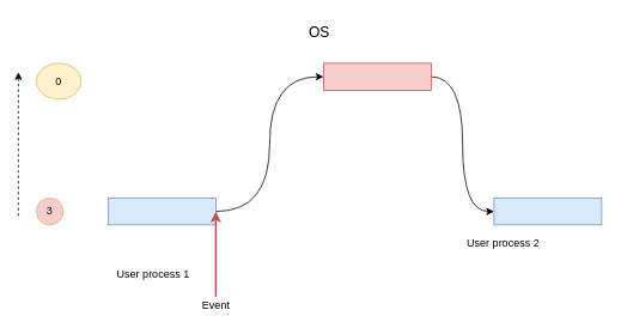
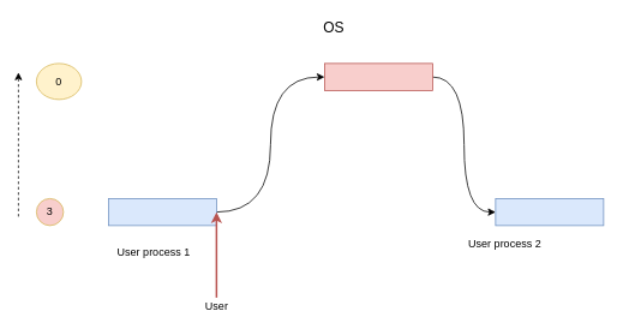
- <mxCell id="10" value="&lt;font style=&quot;font-size: 16px&quot;&gt;OS&lt;/font&gt;" style="text;html=1;align=center;verticalAlign=middle;resizable=0;points=[];autosize=1;" vertex="1" parent="1"><mxGeometry x="335" y="25" width="40" height="20" as="geometry" /></mxCell>
+ <mxCell id="10" value="&lt;font style=&quot;font-size: 16px&quot;&gt;OS&lt;/font&gt;" style="text;html=1;align=center;verticalAlign=middle;resizable=0;points=[];autosize=1;" vertex="1" parent="1"><mxGeometry x="350" y="20" width="40" height="20" as="geometry" /></mxCell>
- <mxCell id="11" value="User process 1" style="text;html=1;align=center;verticalAlign=middle;resizable=0;points=[];autosize=1;" vertex="1" parent="1"><mxGeometry x="120" y="295" width="100" height="20" as="geometry" /></mxCell>
+ <mxCell id="11" value="User process 1" style="text;html=1;align=center;verticalAlign=middle;resizable=0;points=[];autosize=1;" vertex="1" parent="1"><mxGeometry x="120" y="270" width="100" height="20" as="geometry" /></mxCell>
- <mxCell id="14" value="Event" style="text;html=1;align=center;verticalAlign=middle;resizable=0;points=[];autosize=1;" vertex="1" parent="1"><mxGeometry x="215" y="330" width="50" height="20" as="geometry" /></mxCell>
+ <mxCell id="14" value="User" style="text;html=1;align=center;verticalAlign=middle;resizable=0;points=[];autosize=1;" vertex="1" parent="1"><mxGeometry x="215" y="330" width="50" height="20" as="geometry" /></mxCell>
